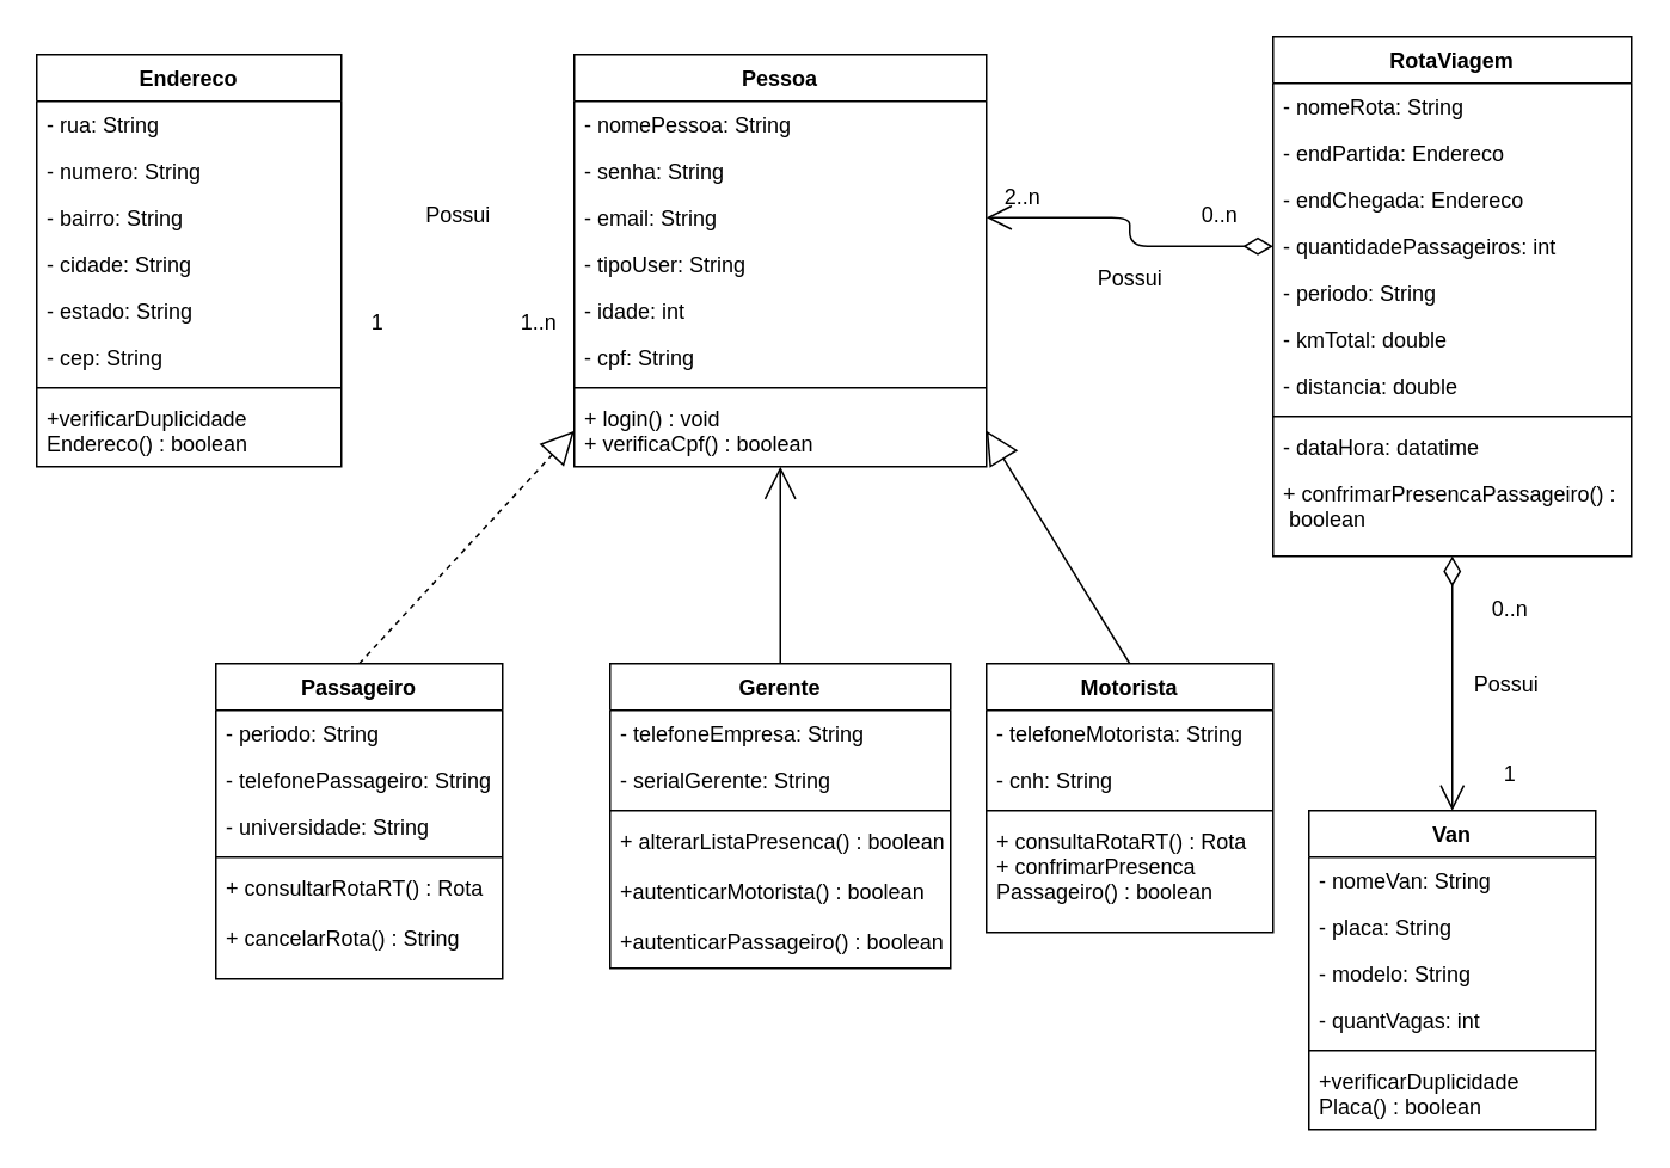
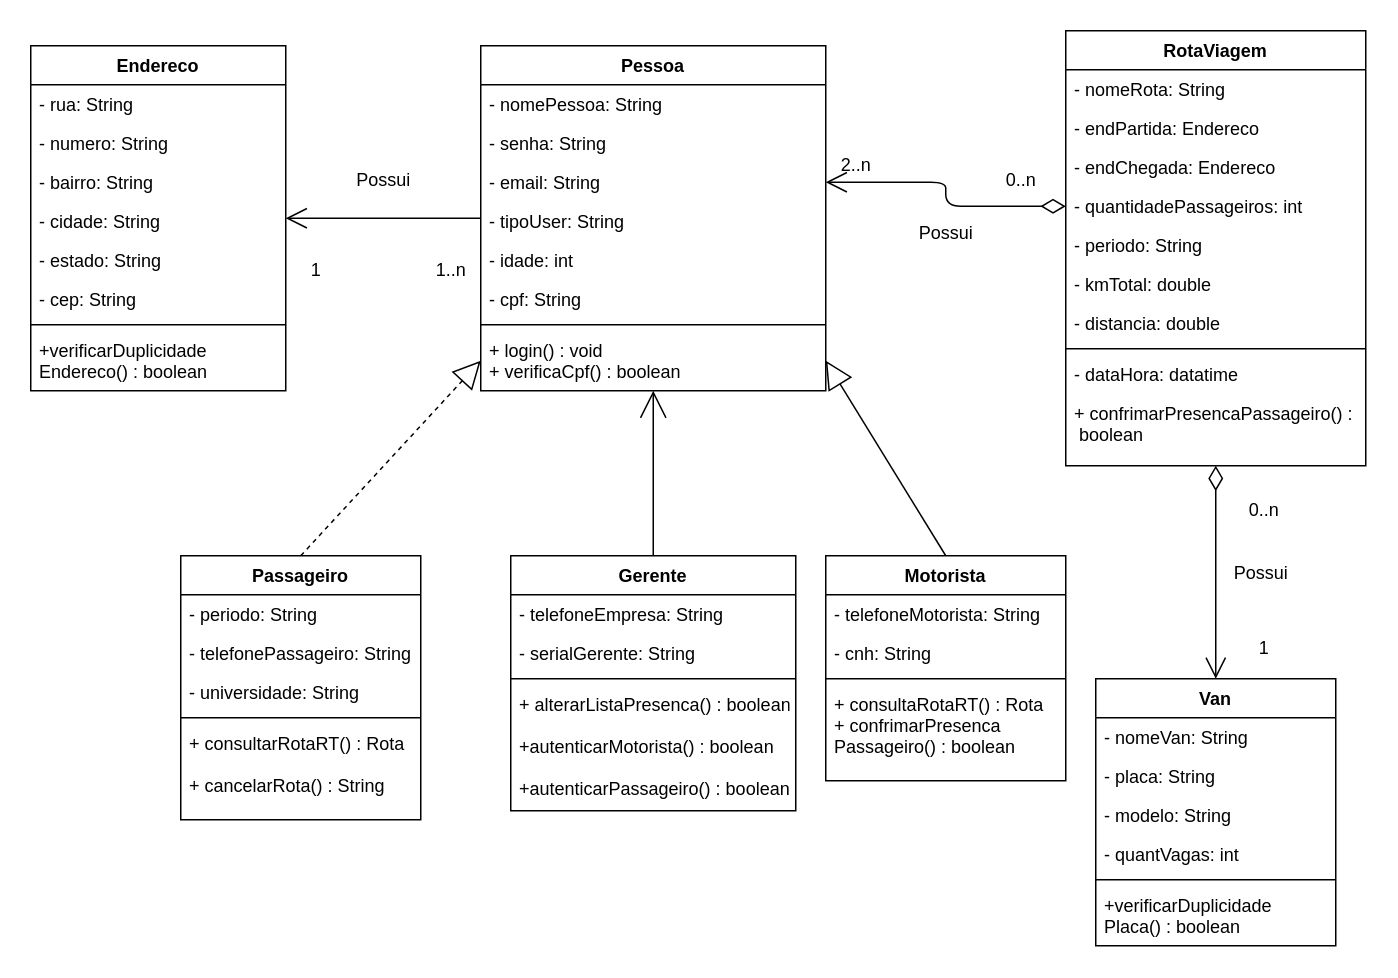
+ <mxCell id="6" value="" style="endArrow=open;endFill=1;endSize=12;html=1;gradientColor=none;" parent="1" source="40" target="60" edge="1"><mxGeometry width="160" relative="1" as="geometry"><mxPoint x="470" y="360" as="sourcePoint" /><mxPoint x="630" y="360" as="targetPoint" /></mxGeometry></mxCell>
